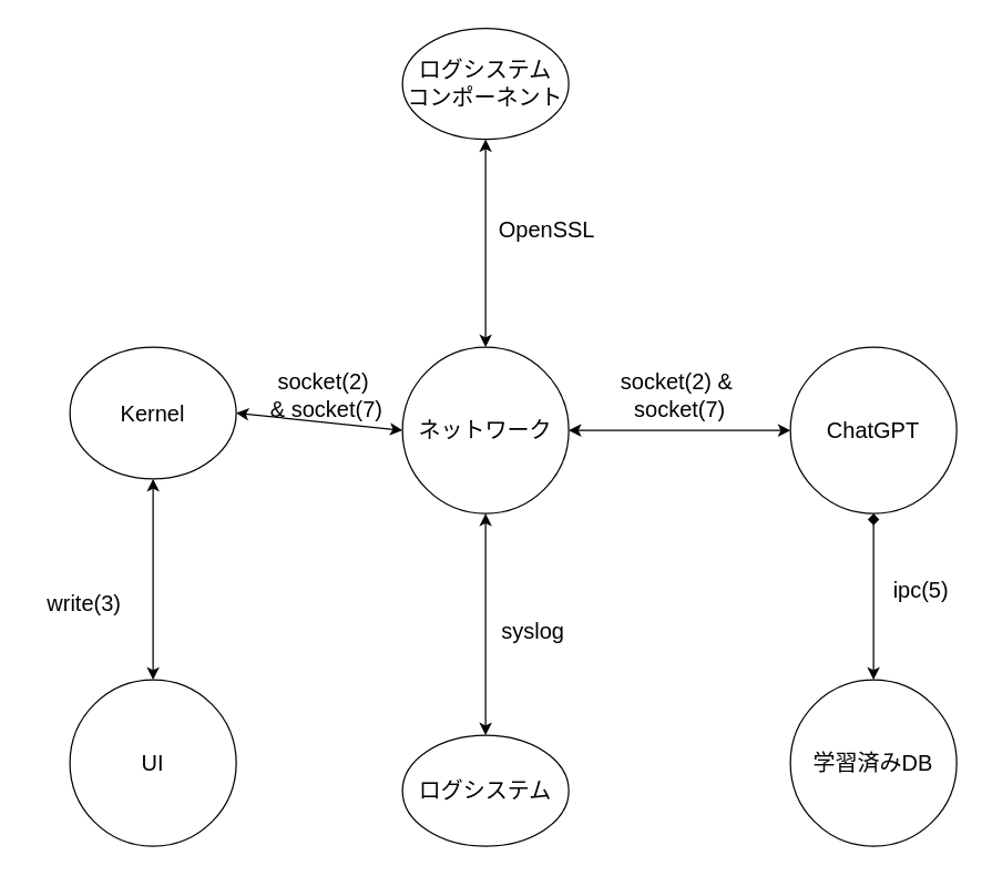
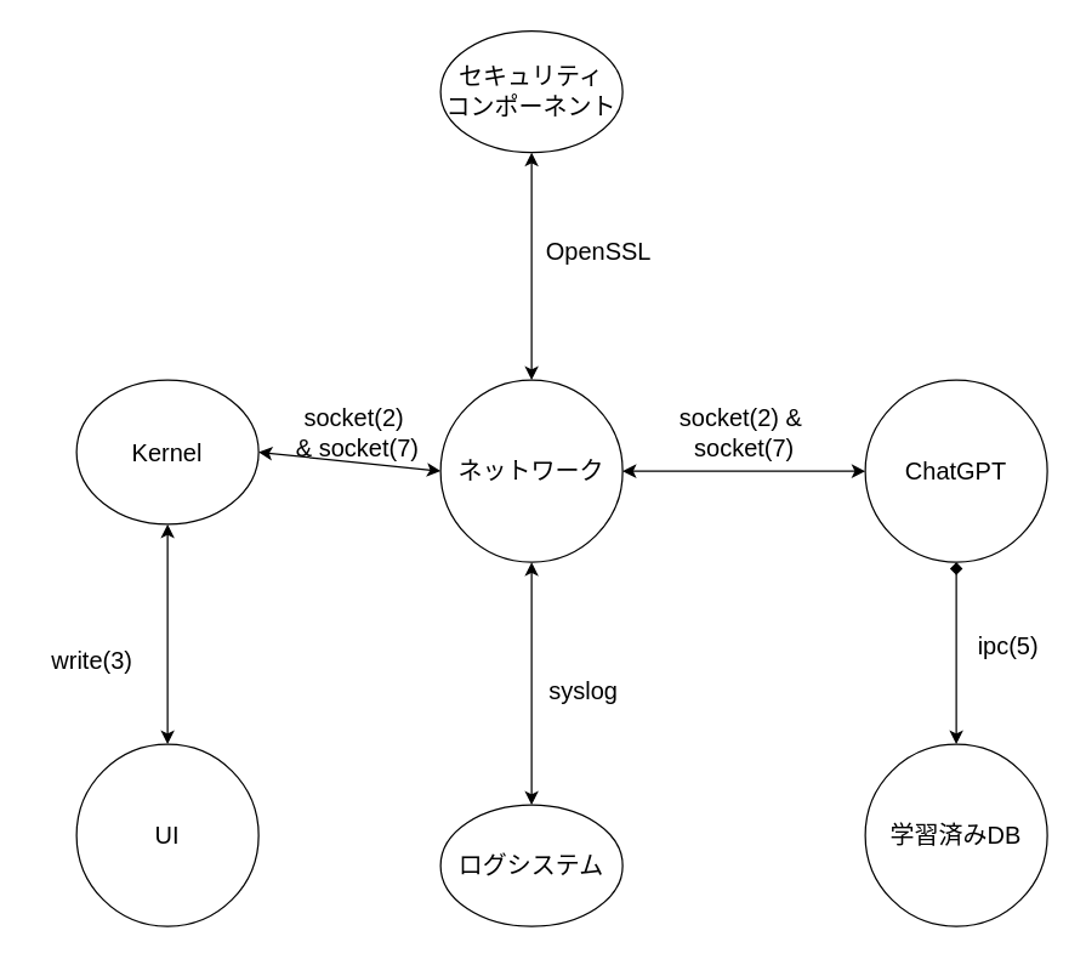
- <mxCell id="18" value="&lt;font size=&quot;3&quot;&gt;ログシステム&lt;/font&gt;&lt;div&gt;&lt;font size=&quot;3&quot;&gt;コンポーネント&lt;/font&gt;&lt;/div&gt;" style="ellipse;whiteSpace=wrap;html=1;" vertex="1" parent="1"><mxGeometry x="290" y="20" width="120" height="80" as="geometry" /></mxCell>
+ <mxCell id="18" value="&lt;font size=&quot;3&quot;&gt;セキュリティ&lt;/font&gt;&lt;div&gt;&lt;font size=&quot;3&quot;&gt;コンポーネント&lt;/font&gt;&lt;/div&gt;" style="ellipse;whiteSpace=wrap;html=1;" vertex="1" parent="1"><mxGeometry x="290" y="20" width="120" height="80" as="geometry" /></mxCell>
